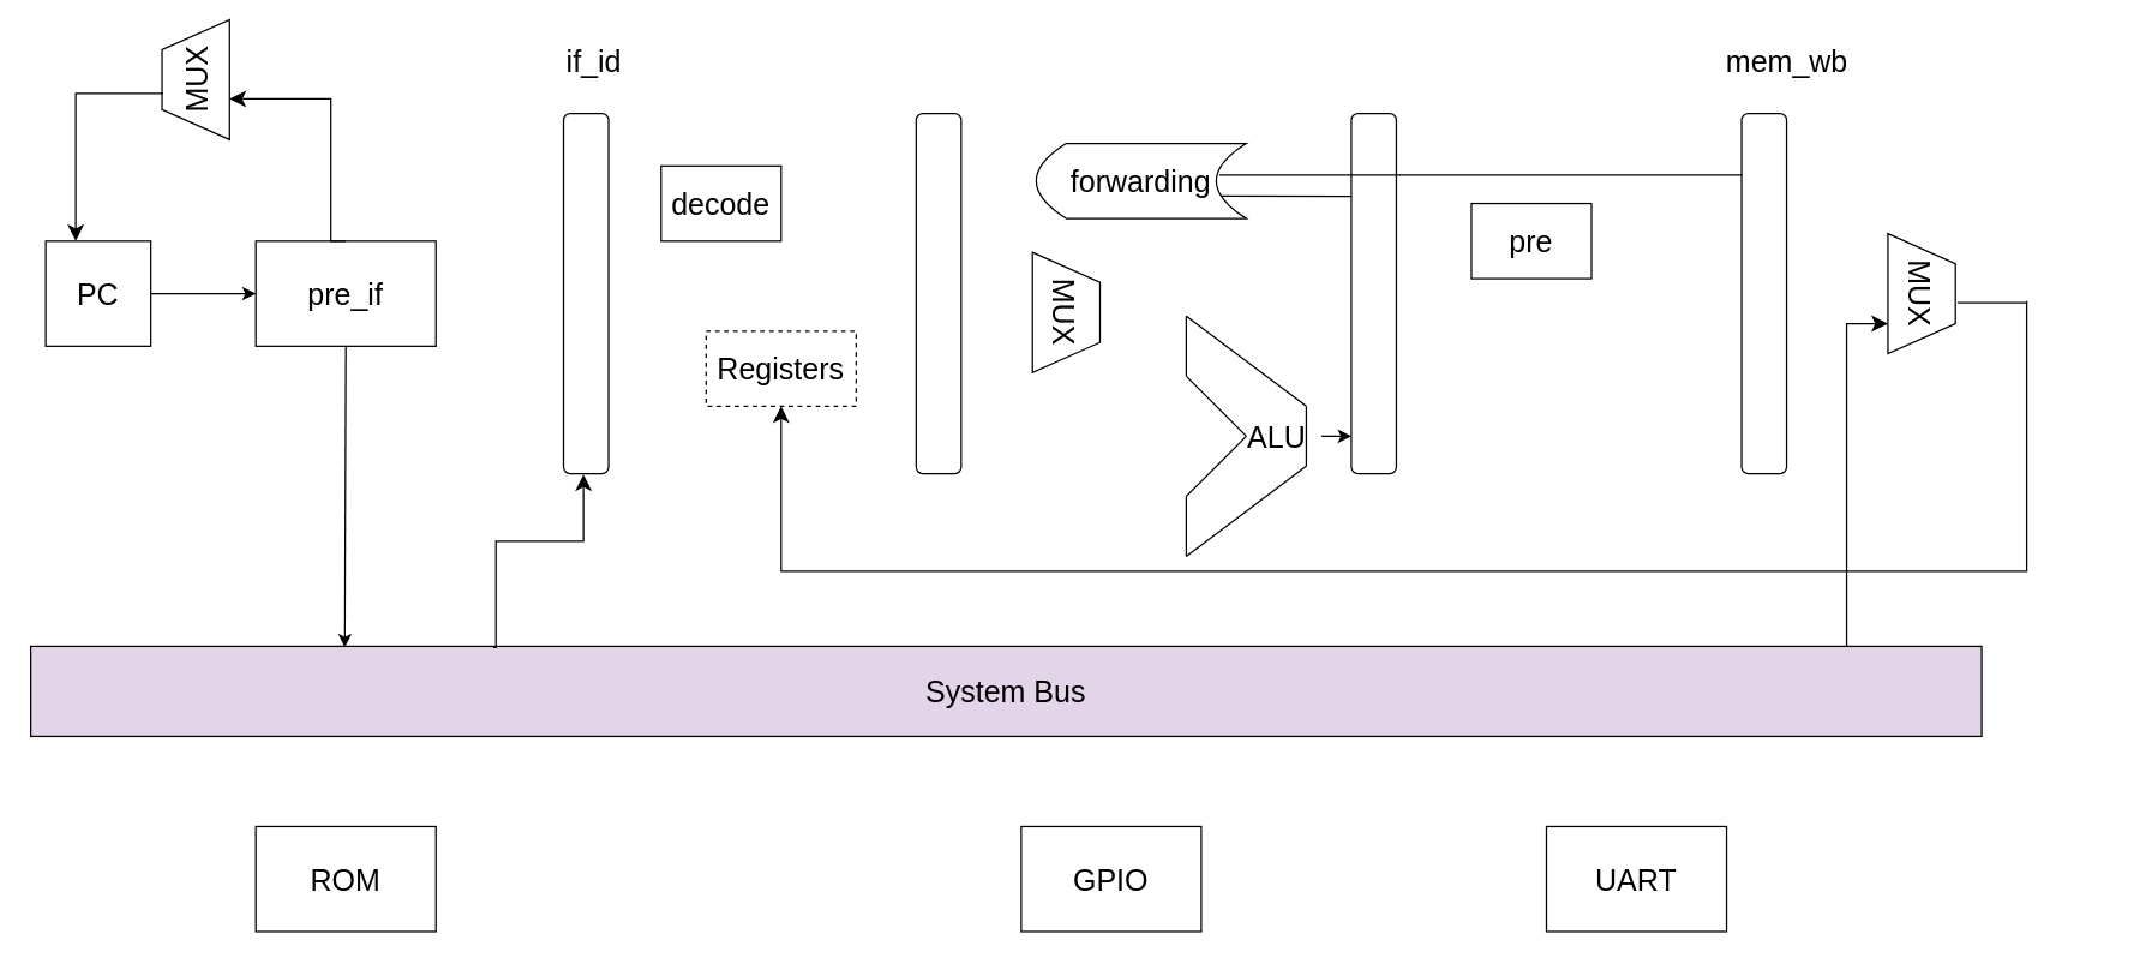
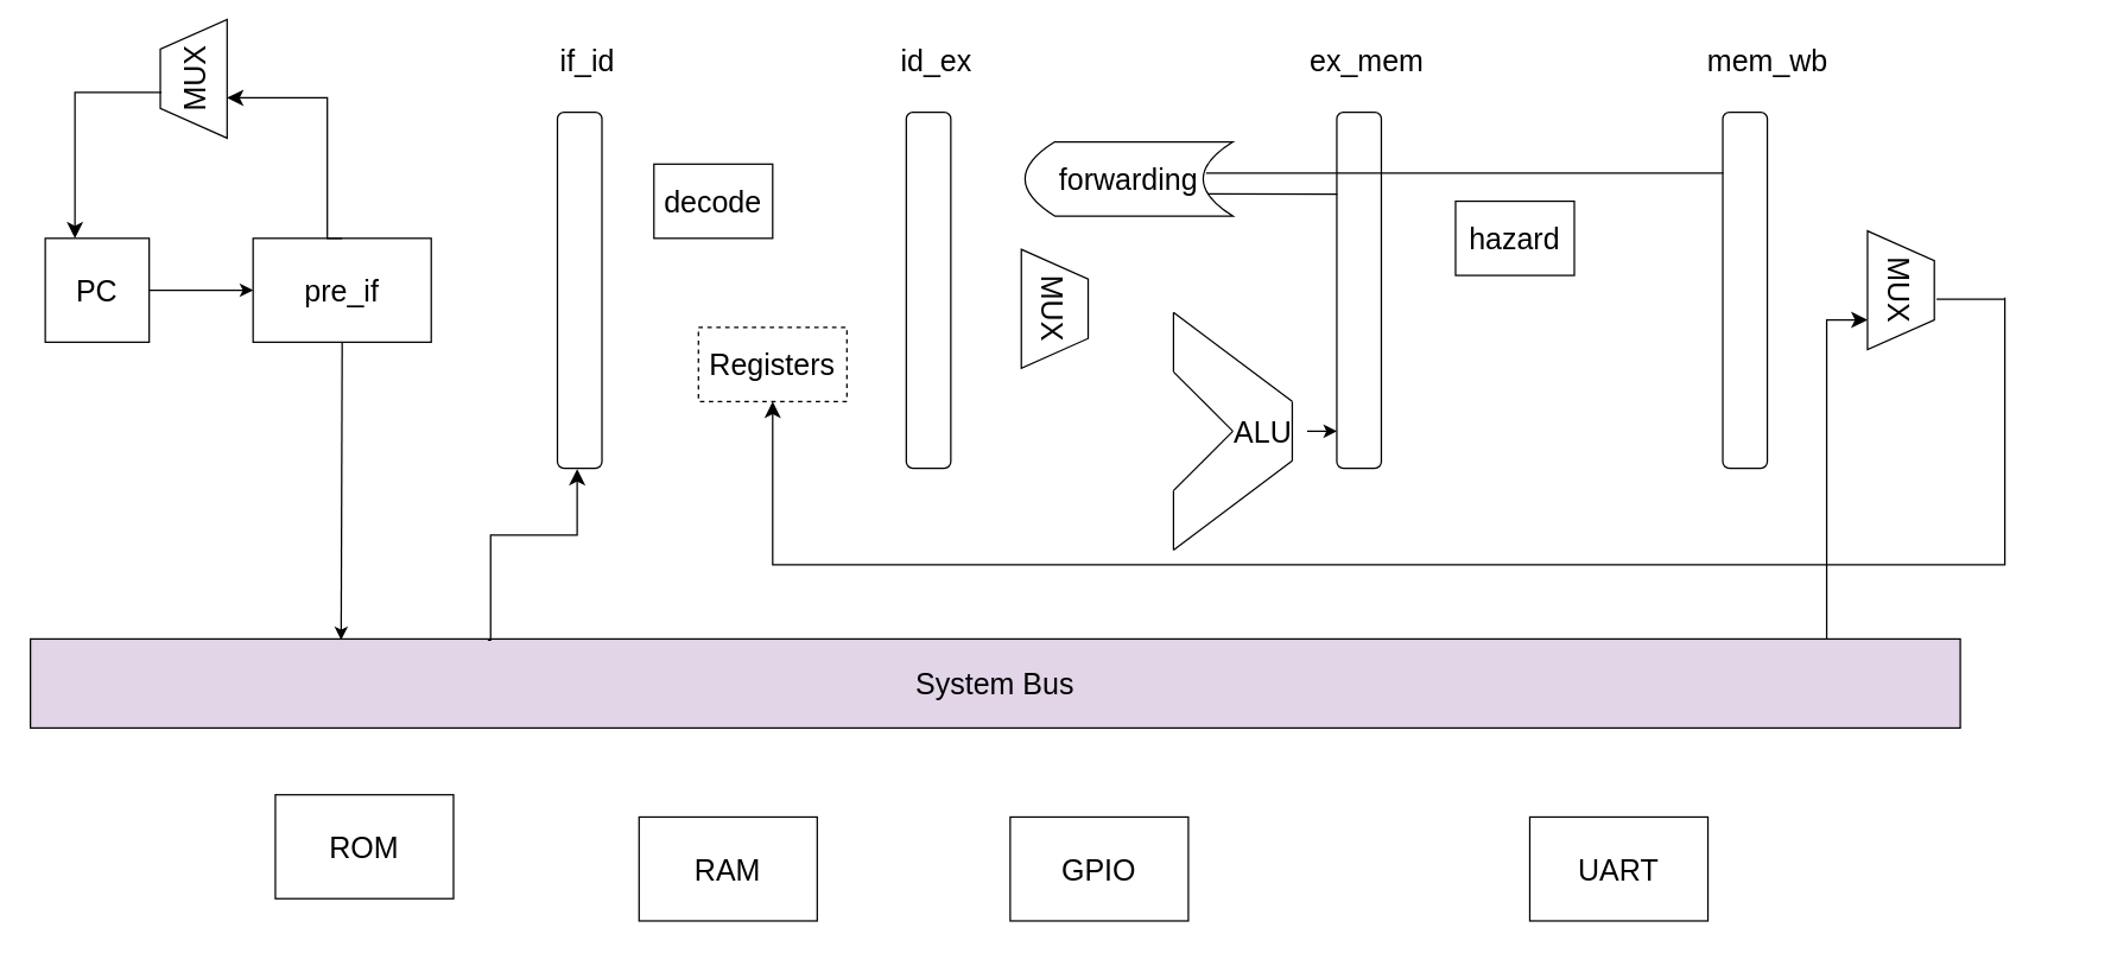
+ <mxCell id="30" value="id_ex" style="text;html=1;align=center;verticalAlign=middle;resizable=0;points=[];autosize=1;strokeColor=none;fillColor=none;fontSize=20;" vertex="1" parent="1"><mxGeometry x="595" y="20" width="70" height="40" as="geometry" /></mxCell>
+ <mxCell id="29" value="ex_mem" style="text;html=1;align=center;verticalAlign=middle;resizable=0;points=[];autosize=1;strokeColor=none;fillColor=none;fontSize=20;" vertex="1" parent="1"><mxGeometry x="870" y="20" width="100" height="40" as="geometry" /></mxCell>
- <mxCell id="12" value="pre" style="rounded=0;whiteSpace=wrap;html=1;fontSize=20;" vertex="1" parent="1"><mxGeometry x="980" y="135" width="80" height="50" as="geometry" /></mxCell>
+ <mxCell id="12" value="hazard" style="rounded=0;whiteSpace=wrap;html=1;fontSize=20;" vertex="1" parent="1"><mxGeometry x="980" y="135" width="80" height="50" as="geometry" /></mxCell>
- <mxCell id="23" value="ROM" style="rounded=0;whiteSpace=wrap;html=1;fontSize=20;" vertex="1" parent="1"><mxGeometry x="170" y="550" width="120" height="70" as="geometry" /></mxCell>
+ <mxCell id="23" value="ROM" style="rounded=0;whiteSpace=wrap;html=1;fontSize=20;" vertex="1" parent="1"><mxGeometry x="185" y="535" width="120" height="70" as="geometry" /></mxCell>
+ <mxCell id="24" value="RAM" style="rounded=0;whiteSpace=wrap;html=1;fontSize=20;" vertex="1" parent="1"><mxGeometry x="430" y="550" width="120" height="70" as="geometry" /></mxCell>
